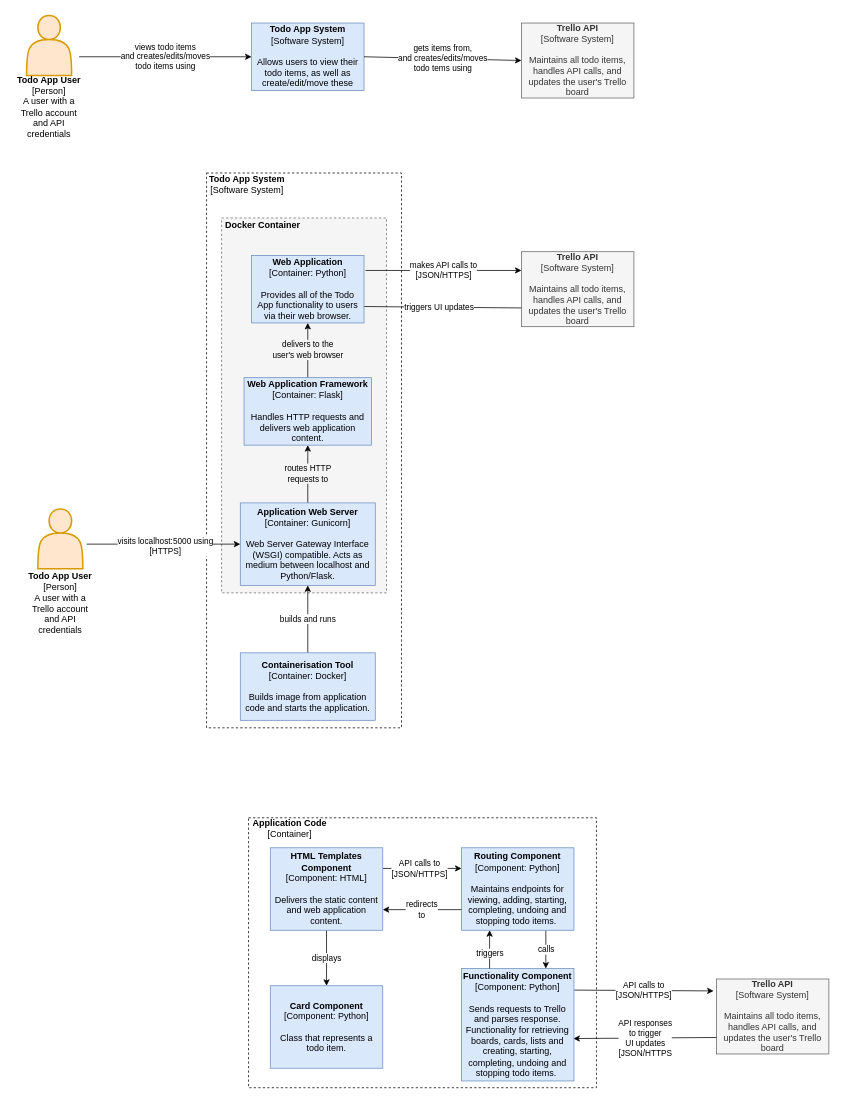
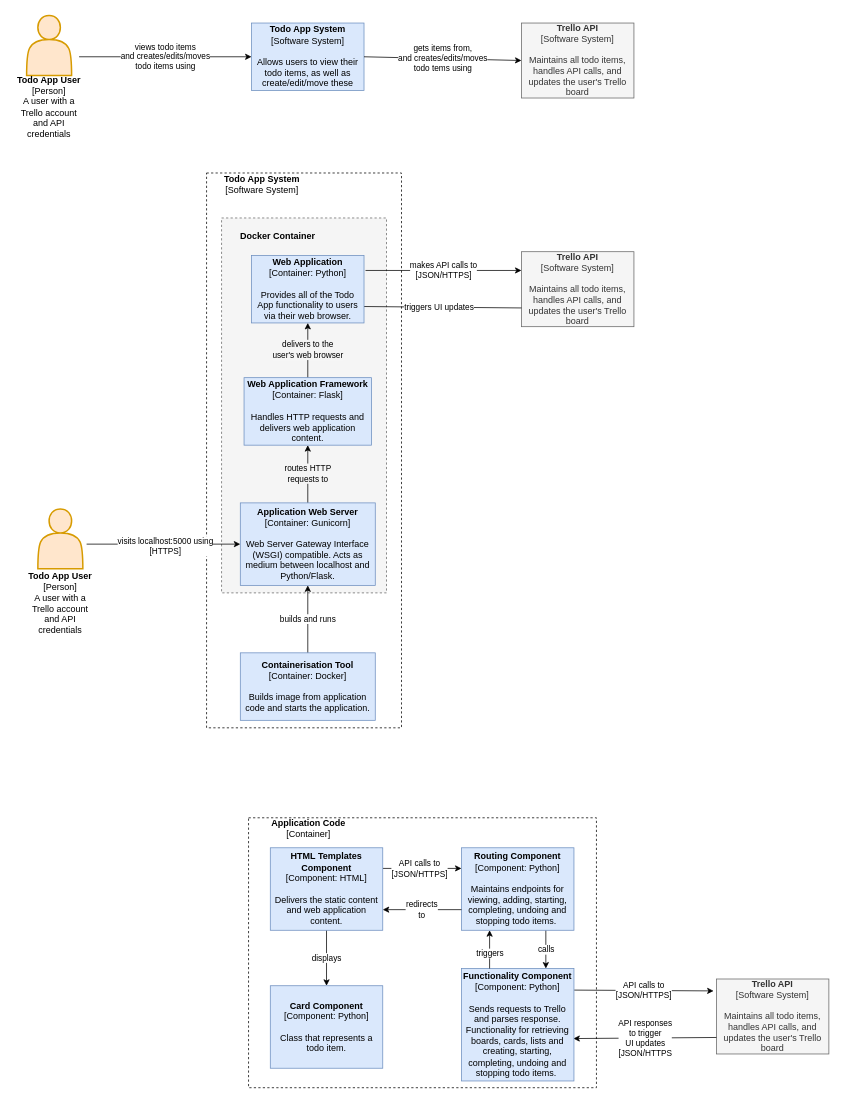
- <mxCell id="19" value="&lt;b&gt;Todo App System&lt;/b&gt;&lt;br&gt;[Software System]" style="text;html=1;strokeColor=none;fillColor=none;align=center;verticalAlign=middle;whiteSpace=wrap;rounded=0;dashed=1;" parent="1" vertex="1"><mxGeometry x="274" y="235" width="110" height="20" as="geometry" /></mxCell>
+ <mxCell id="19" value="&lt;b&gt;Todo App System&lt;/b&gt;&lt;br&gt;[Software System]" style="text;html=1;strokeColor=none;fillColor=none;align=center;verticalAlign=middle;whiteSpace=wrap;rounded=0;dashed=1;" parent="1" vertex="1"><mxGeometry x="294" y="235" width="110" height="20" as="geometry" /></mxCell>
- <mxCell id="32" value="&lt;b&gt;Docker Container&lt;/b&gt;" style="text;html=1;strokeColor=none;fillColor=none;align=center;verticalAlign=middle;whiteSpace=wrap;rounded=0;dashed=1;" parent="1" vertex="1"><mxGeometry x="295" y="290" width="110" height="20" as="geometry" /></mxCell>
+ <mxCell id="32" value="&lt;b&gt;Docker Container&lt;/b&gt;" style="text;html=1;strokeColor=none;fillColor=none;align=center;verticalAlign=middle;whiteSpace=wrap;rounded=0;dashed=1;" parent="1" vertex="1"><mxGeometry x="315" y="305" width="110" height="20" as="geometry" /></mxCell>
- <mxCell id="23" value="&lt;b&gt;Application Code&lt;br&gt;&lt;/b&gt;[Container]" style="text;html=1;strokeColor=none;fillColor=none;align=center;verticalAlign=middle;whiteSpace=wrap;rounded=0;dashed=1;" parent="1" vertex="1"><mxGeometry x="331" y="1094" width="110" height="20" as="geometry" /></mxCell>
+ <mxCell id="23" value="&lt;b&gt;Application Code&lt;br&gt;&lt;/b&gt;[Container]" style="text;html=1;strokeColor=none;fillColor=none;align=center;verticalAlign=middle;whiteSpace=wrap;rounded=0;dashed=1;" parent="1" vertex="1"><mxGeometry x="356" y="1094" width="110" height="20" as="geometry" /></mxCell>
